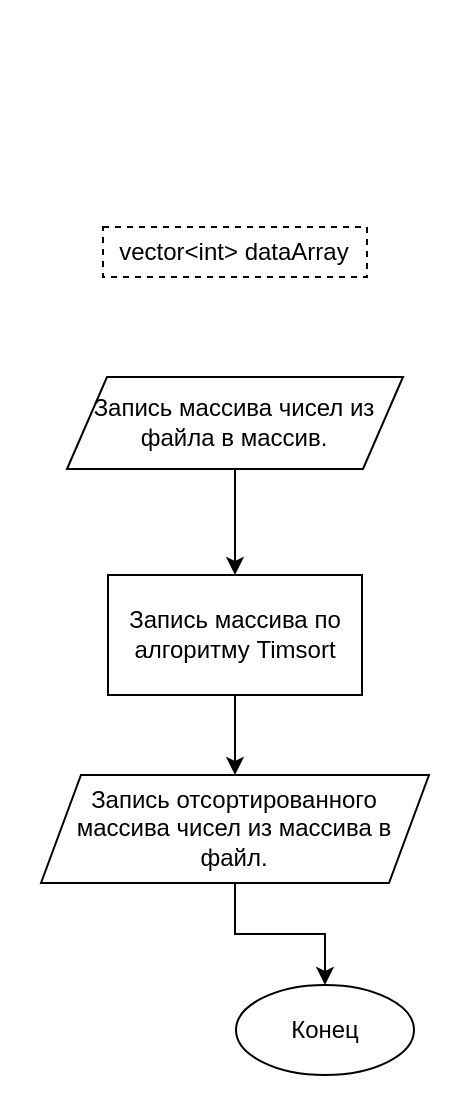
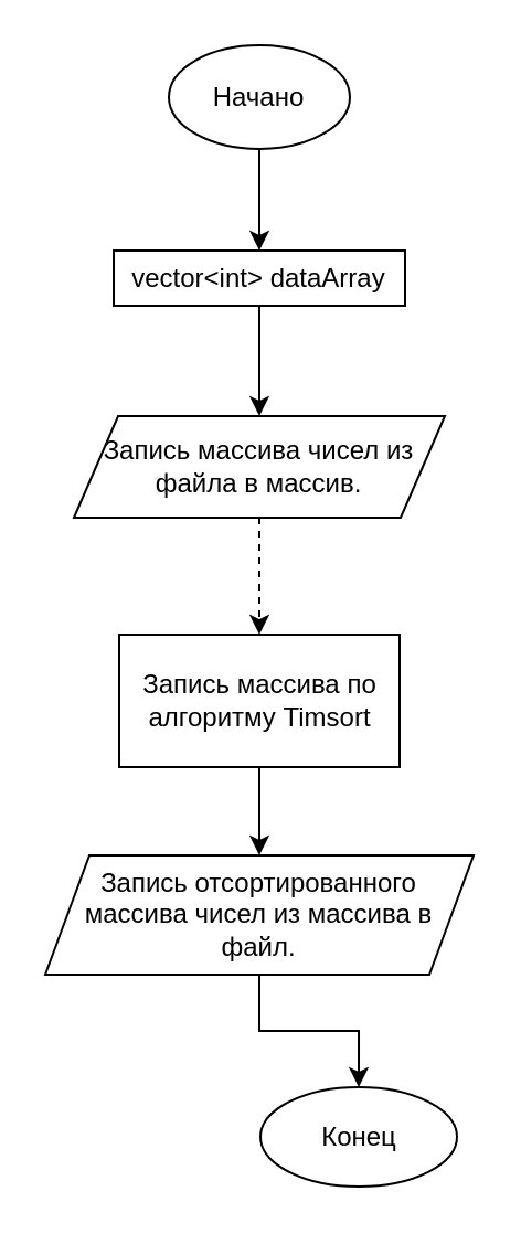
+ <mxCell id="3" value="Начано" style="ellipse;whiteSpace=wrap;html=1;" vertex="1" parent="1"><mxGeometry x="76" y="20" width="82" height="47" as="geometry" /></mxCell>
+ <mxCell id="2" style="edgeStyle=orthogonalEdgeStyle;rounded=0;orthogonalLoop=1;jettySize=auto;html=1;" edge="1" parent="1" source="3" target="7"><mxGeometry relative="1" as="geometry" /></mxCell>
- <mxCell id="7" value="&lt;span style=&quot;font-size: 12px;&quot;&gt;vector&amp;lt;int&amp;gt; dataArray&lt;/span&gt;" style="rounded=0;whiteSpace=wrap;html=1;dashed=1;" vertex="1" parent="1"><mxGeometry x="51" y="113" width="132" height="25" as="geometry" /></mxCell>
+ <mxCell id="7" value="&lt;span style=&quot;font-size: 12px;&quot;&gt;vector&amp;lt;int&amp;gt; dataArray&lt;/span&gt;" style="rounded=0;whiteSpace=wrap;html=1;" vertex="1" parent="1"><mxGeometry x="51" y="113" width="132" height="25" as="geometry" /></mxCell>
+ <mxCell id="6" style="edgeStyle=orthogonalEdgeStyle;rounded=0;orthogonalLoop=1;jettySize=auto;html=1;" edge="1" parent="1" source="7" target="5"><mxGeometry relative="1" as="geometry" /></mxCell>
- <mxCell id="4" style="edgeStyle=orthogonalEdgeStyle;rounded=0;orthogonalLoop=1;jettySize=auto;html=1;exitX=0.5;exitY=1;exitDx=0;exitDy=0;" edge="1" parent="1" source="5" target="9"><mxGeometry relative="1" as="geometry" /></mxCell>
+ <mxCell id="4" style="edgeStyle=orthogonalEdgeStyle;rounded=0;orthogonalLoop=1;jettySize=auto;html=1;exitX=0.5;exitY=1;exitDx=0;exitDy=0;dashed=1;" edge="1" parent="1" source="5" target="9"><mxGeometry relative="1" as="geometry" /></mxCell>
